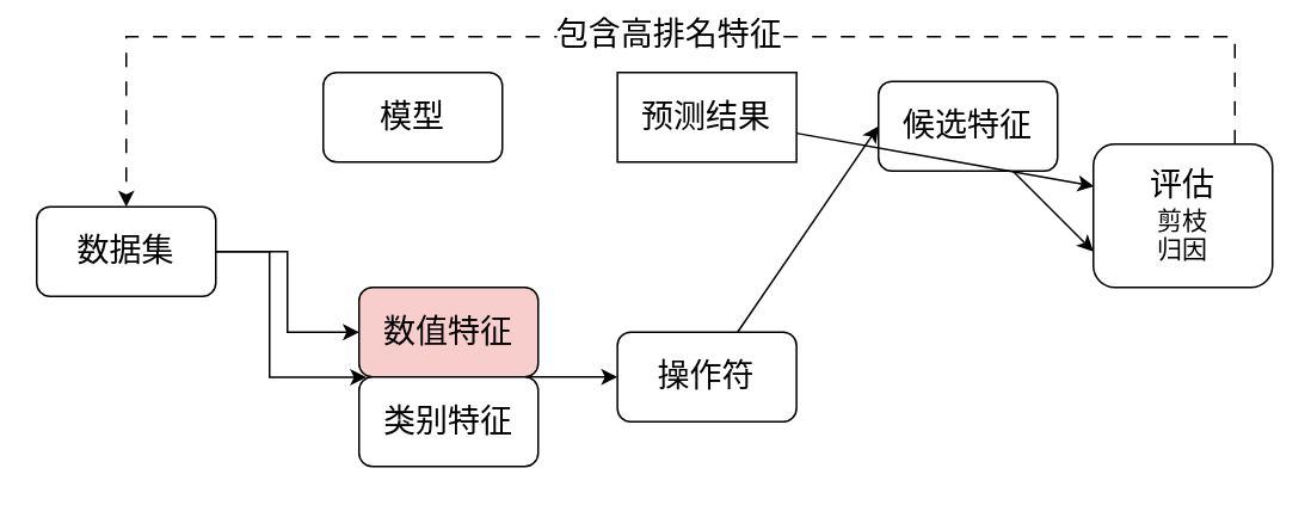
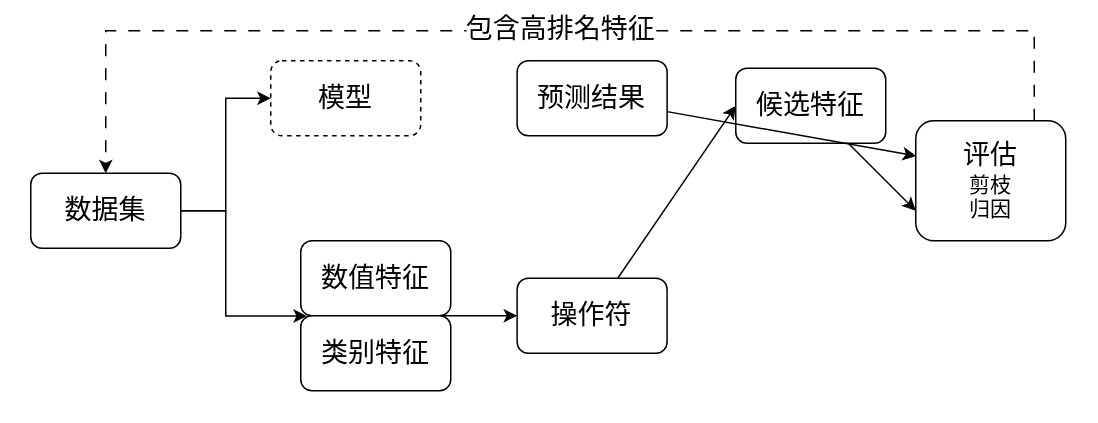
- <mxCell id="15" value="&lt;font style=&quot;font-size: 18px;&quot;&gt;模型&lt;/font&gt;" style="rounded=1;whiteSpace=wrap;html=1;" vertex="1" parent="1"><mxGeometry x="180" y="40" width="100" height="50" as="geometry" /></mxCell>
+ <mxCell id="15" value="&lt;font style=&quot;font-size: 18px;&quot;&gt;模型&lt;/font&gt;" style="rounded=1;whiteSpace=wrap;html=1;dashed=1;" vertex="1" parent="1"><mxGeometry x="180" y="40" width="100" height="50" as="geometry" /></mxCell>
- <mxCell id="16" value="&lt;font style=&quot;font-size: 18px;&quot;&gt;预测结果&lt;/font&gt;" style="whiteSpace=wrap;html=1;rounded=0;" vertex="1" parent="1"><mxGeometry x="344.25" y="40" width="100" height="50" as="geometry" /></mxCell>
+ <mxCell id="16" value="&lt;font style=&quot;font-size: 18px;&quot;&gt;预测结果&lt;/font&gt;" style="rounded=1;whiteSpace=wrap;html=1;" vertex="1" parent="1"><mxGeometry x="344.25" y="40" width="100" height="50" as="geometry" /></mxCell>
- <mxCell id="2" style="edgeStyle=orthogonalEdgeStyle;rounded=0;orthogonalLoop=1;jettySize=auto;html=1;" edge="1" parent="1" source="4" target="6"><mxGeometry relative="1" as="geometry" /></mxCell>
+ <mxCell id="2" style="edgeStyle=orthogonalEdgeStyle;rounded=0;orthogonalLoop=1;jettySize=auto;html=1;entryX=0;entryY=0.5;entryDx=0;entryDy=0;" edge="1" parent="1" source="4" target="15"><mxGeometry relative="1" as="geometry" /></mxCell>
- <mxCell id="6" value="&lt;font style=&quot;font-size: 18px;&quot;&gt;数值特征&lt;/font&gt;" style="rounded=1;whiteSpace=wrap;html=1;fillColor=#f8cecc;" vertex="1" parent="1"><mxGeometry x="200" y="160" width="100" height="50" as="geometry" /></mxCell>
+ <mxCell id="6" value="&lt;font style=&quot;font-size: 18px;&quot;&gt;数值特征&lt;/font&gt;" style="rounded=1;whiteSpace=wrap;html=1;" vertex="1" parent="1"><mxGeometry x="200" y="160" width="100" height="50" as="geometry" /></mxCell>
